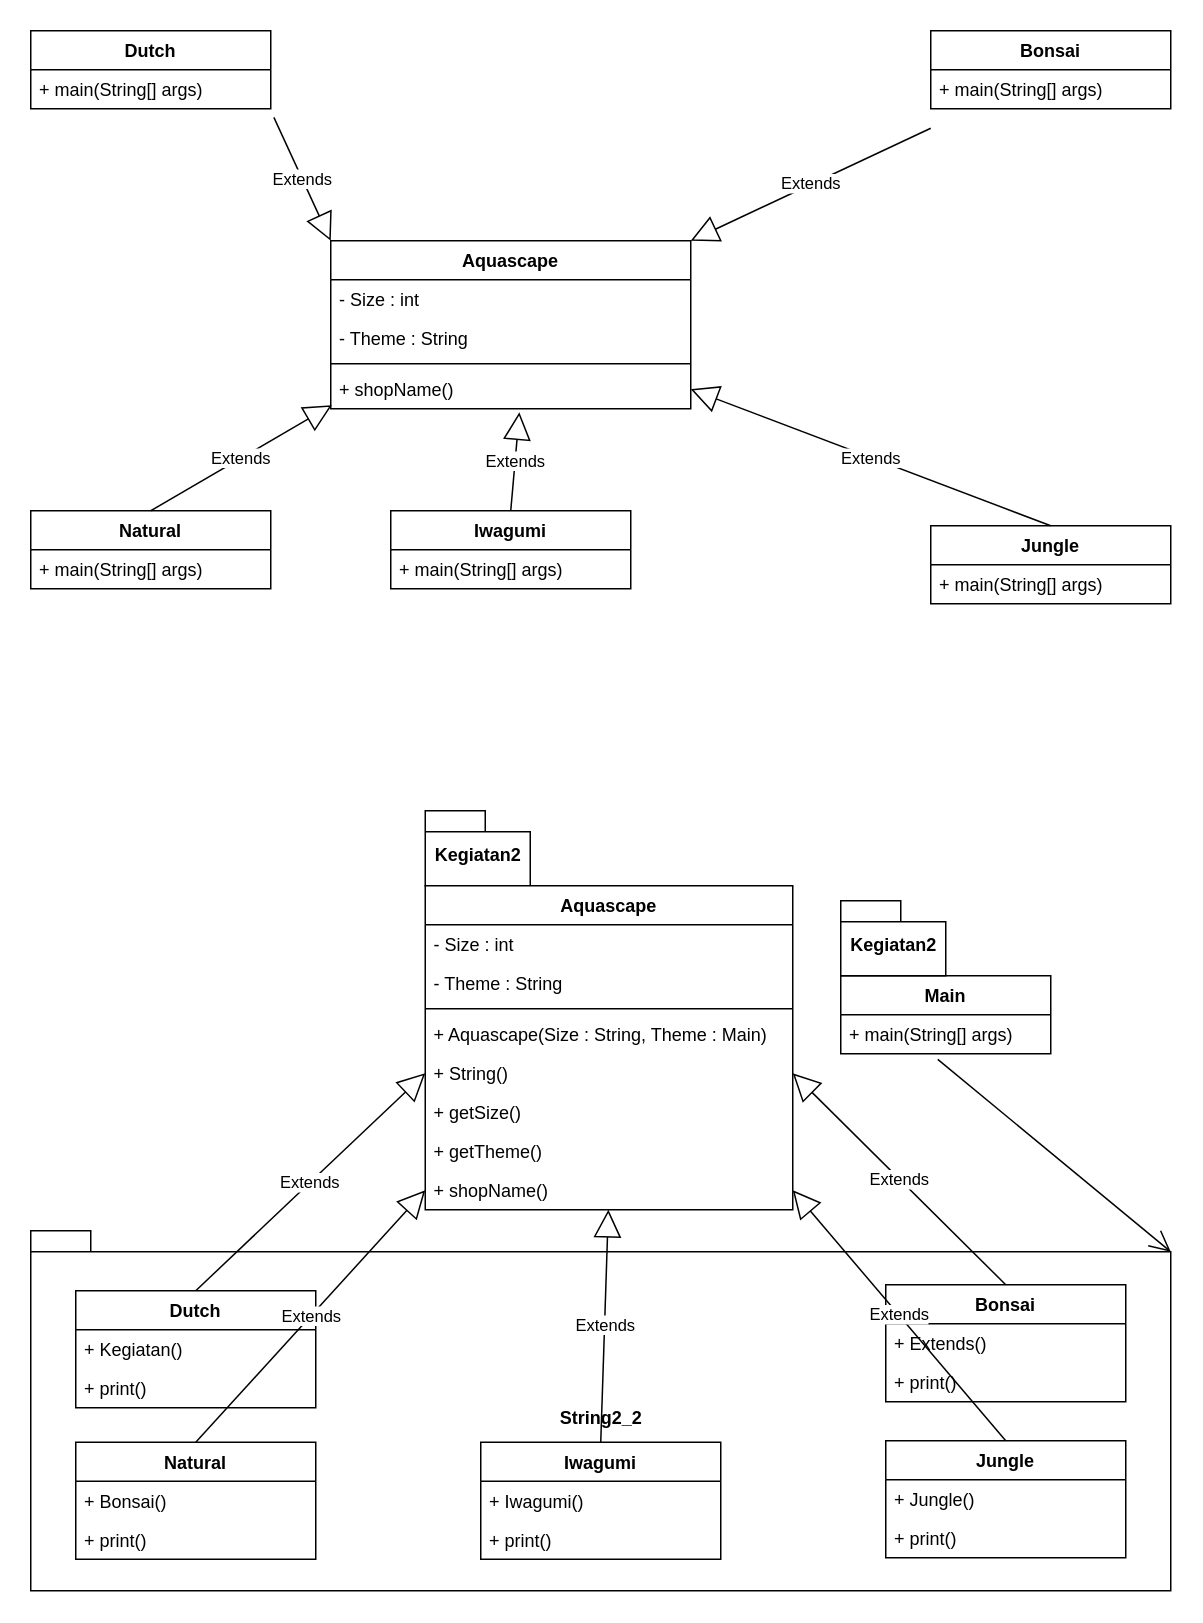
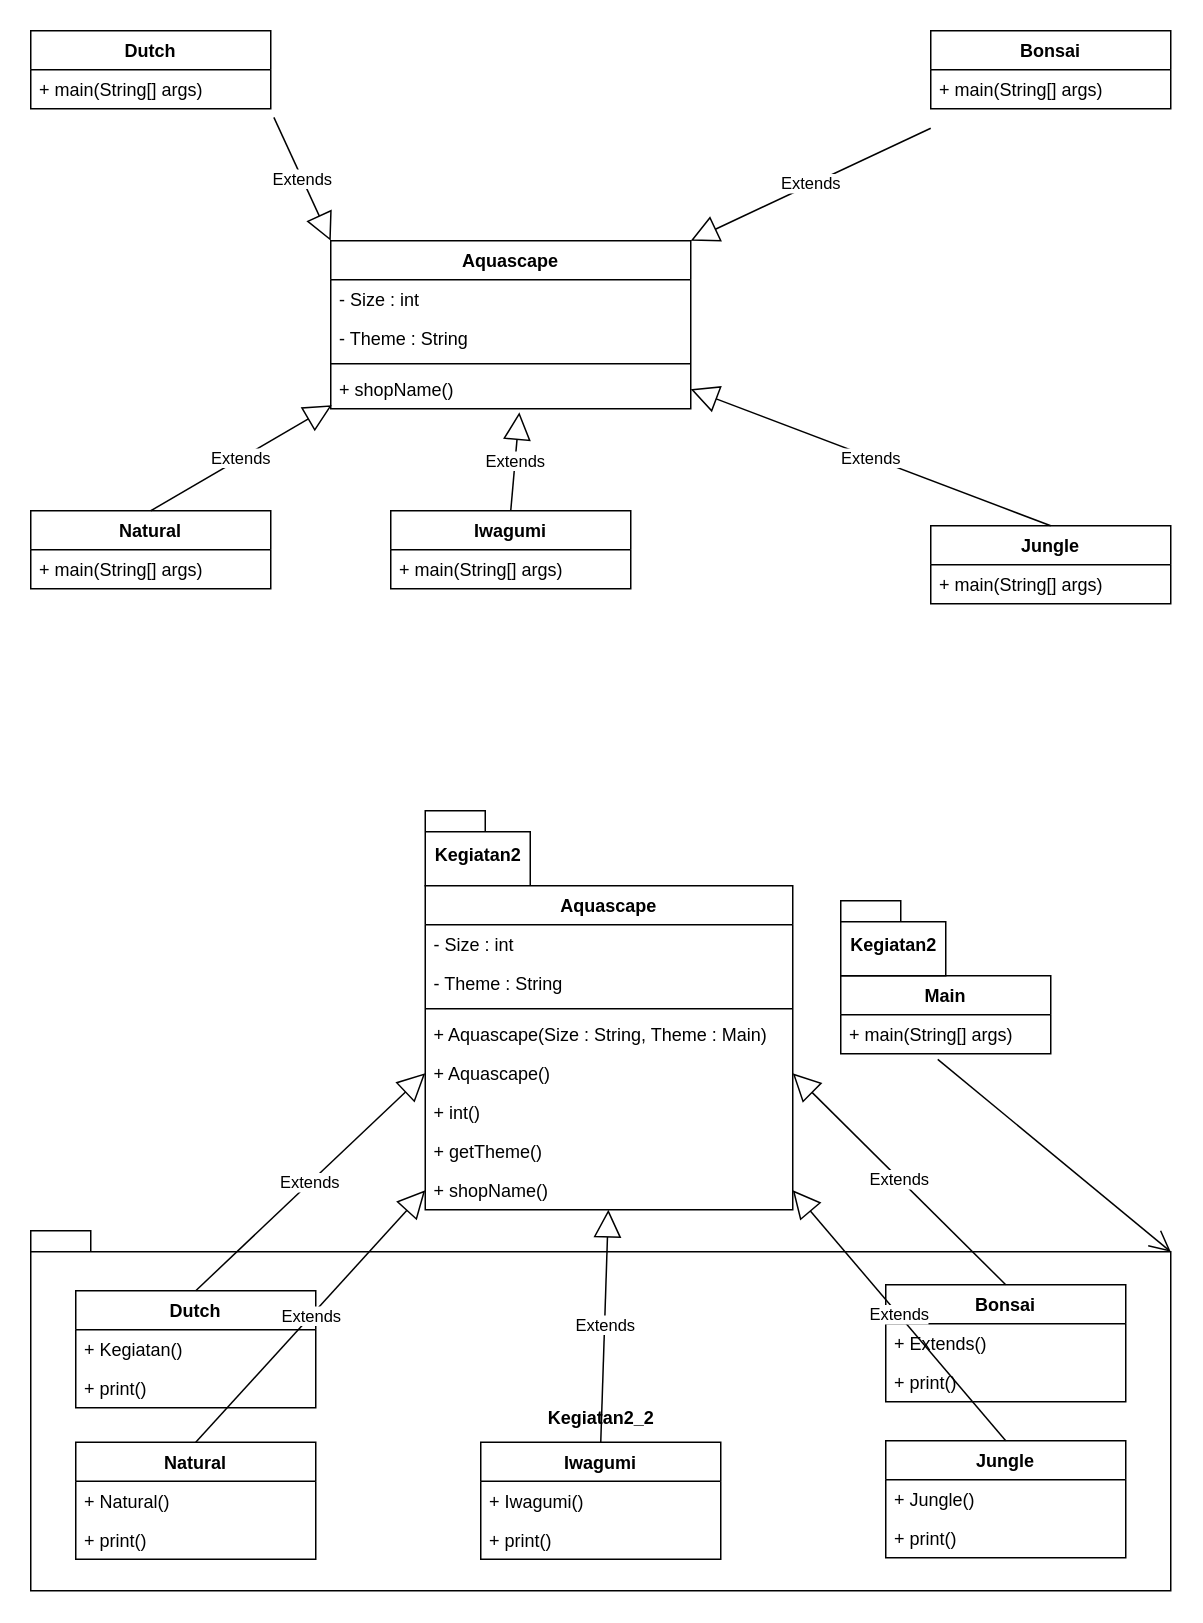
- <mxCell id="24" value="+ String()" style="text;strokeColor=none;fillColor=none;align=left;verticalAlign=top;spacingLeft=4;spacingRight=4;overflow=hidden;rotatable=0;points=[[0,0.5],[1,0.5]];portConstraint=eastwest;" vertex="1" parent="19"><mxGeometry y="112" width="245" height="26" as="geometry" /></mxCell>
+ <mxCell id="24" value="+ Aquascape()" style="text;strokeColor=none;fillColor=none;align=left;verticalAlign=top;spacingLeft=4;spacingRight=4;overflow=hidden;rotatable=0;points=[[0,0.5],[1,0.5]];portConstraint=eastwest;" vertex="1" parent="19"><mxGeometry y="112" width="245" height="26" as="geometry" /></mxCell>
- <mxCell id="25" value="+ getSize()" style="text;strokeColor=none;fillColor=none;align=left;verticalAlign=top;spacingLeft=4;spacingRight=4;overflow=hidden;rotatable=0;points=[[0,0.5],[1,0.5]];portConstraint=eastwest;" vertex="1" parent="19"><mxGeometry y="138" width="245" height="26" as="geometry" /></mxCell>
+ <mxCell id="25" value="+ int()" style="text;strokeColor=none;fillColor=none;align=left;verticalAlign=top;spacingLeft=4;spacingRight=4;overflow=hidden;rotatable=0;points=[[0,0.5],[1,0.5]];portConstraint=eastwest;" vertex="1" parent="19"><mxGeometry y="138" width="245" height="26" as="geometry" /></mxCell>
- <mxCell id="3" value="String2_2" style="shape=folder;fontStyle=1;spacingTop=10;tabWidth=40;tabHeight=14;tabPosition=left;html=1;" parent="1" vertex="1"><mxGeometry x="20" y="820" width="760" height="240" as="geometry" /></mxCell>
+ <mxCell id="3" value="Kegiatan2_2" style="shape=folder;fontStyle=1;spacingTop=10;tabWidth=40;tabHeight=14;tabPosition=left;html=1;" parent="1" vertex="1"><mxGeometry x="20" y="820" width="760" height="240" as="geometry" /></mxCell>
- <mxCell id="14" value="+ Bonsai()" style="text;strokeColor=none;fillColor=none;align=left;verticalAlign=top;spacingLeft=4;spacingRight=4;overflow=hidden;rotatable=0;points=[[0,0.5],[1,0.5]];portConstraint=eastwest;" parent="13" vertex="1"><mxGeometry y="26" width="160" height="26" as="geometry" /></mxCell>
+ <mxCell id="14" value="+ Natural()" style="text;strokeColor=none;fillColor=none;align=left;verticalAlign=top;spacingLeft=4;spacingRight=4;overflow=hidden;rotatable=0;points=[[0,0.5],[1,0.5]];portConstraint=eastwest;" parent="13" vertex="1"><mxGeometry y="26" width="160" height="26" as="geometry" /></mxCell>
